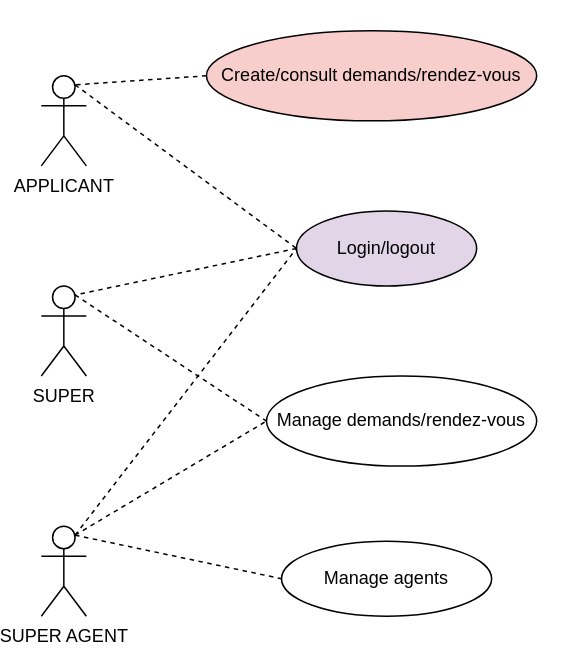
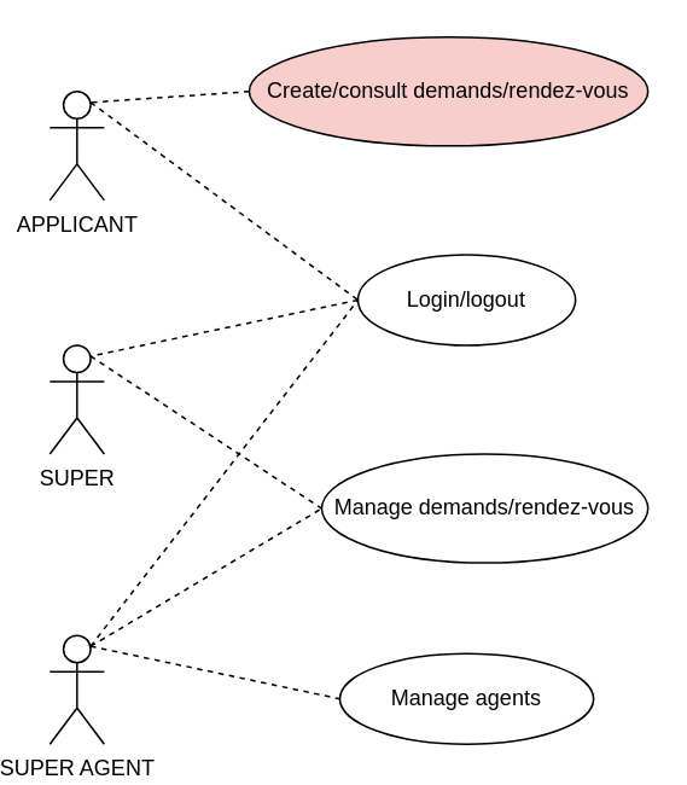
- <mxCell id="5" value="Login/logout" style="ellipse;whiteSpace=wrap;html=1;fillColor=#e1d5e7;" vertex="1" parent="1"><mxGeometry x="190" y="140" width="120" height="50" as="geometry" /></mxCell>
+ <mxCell id="5" value="Login/logout" style="ellipse;whiteSpace=wrap;html=1;" vertex="1" parent="1"><mxGeometry x="190" y="140" width="120" height="50" as="geometry" /></mxCell>
